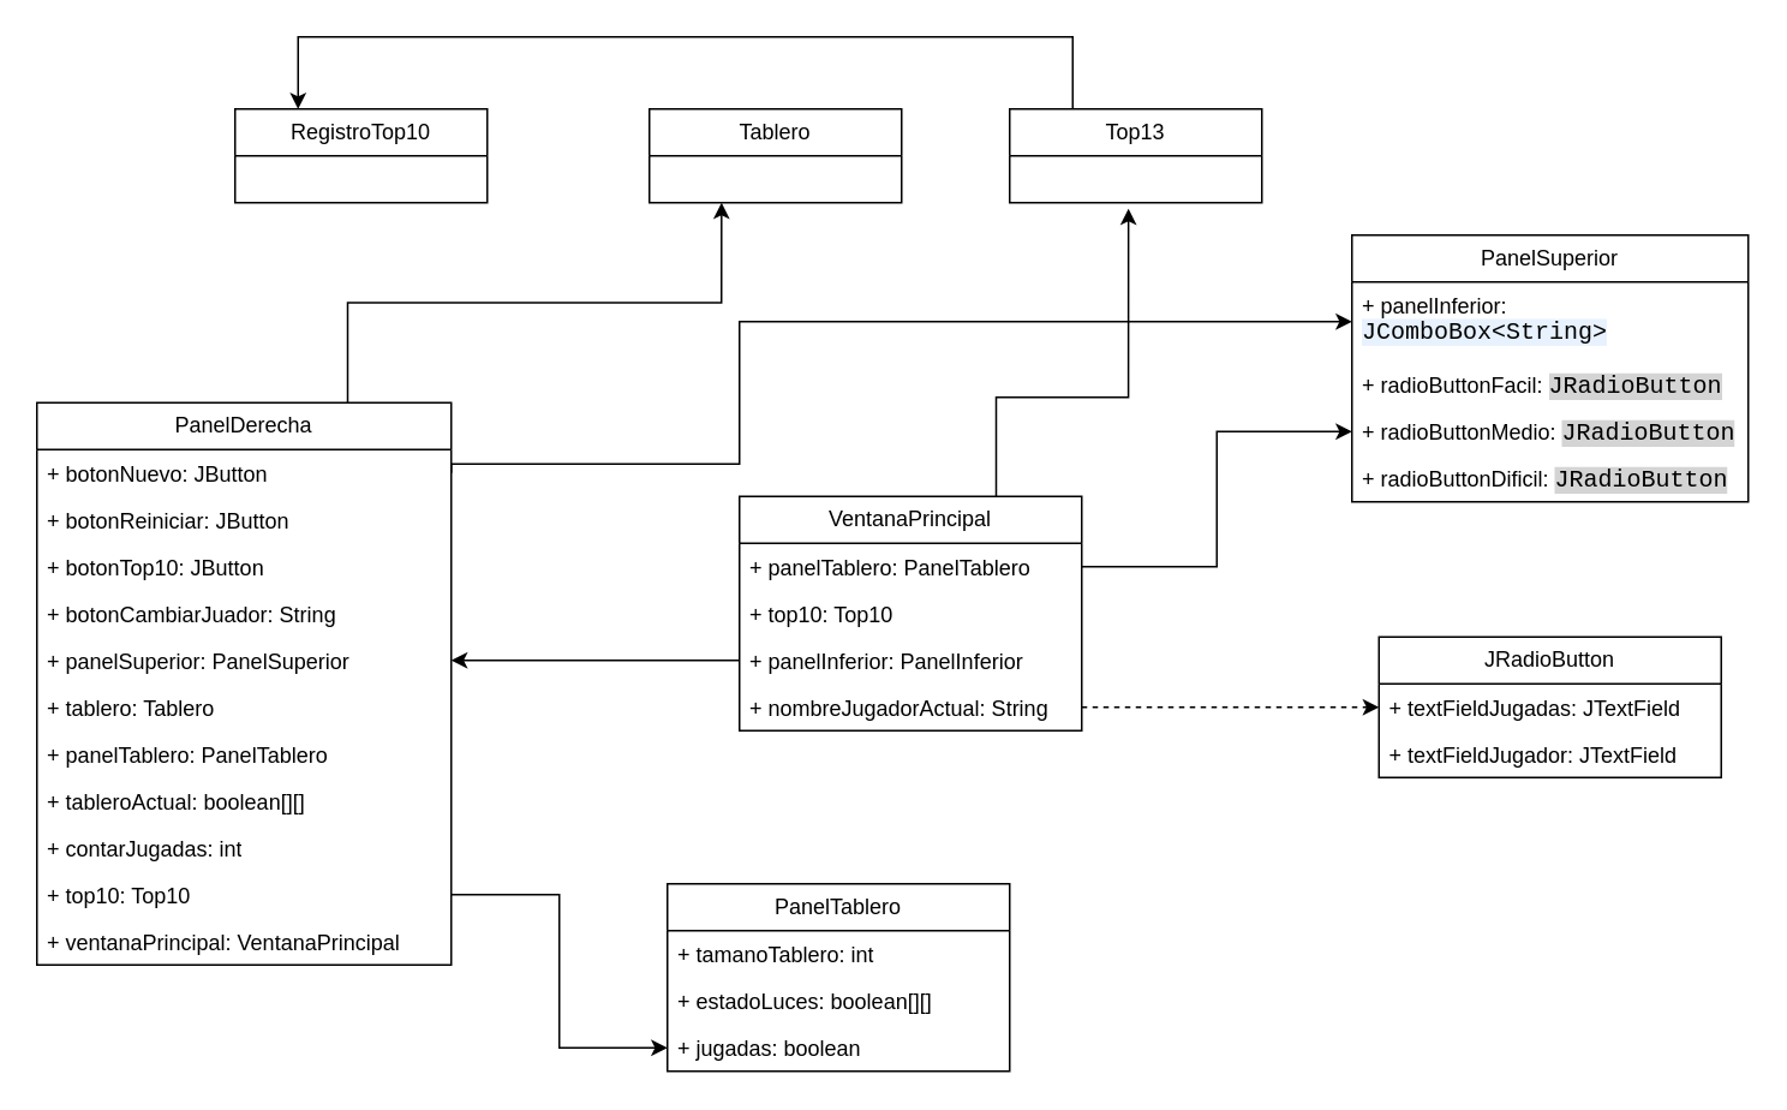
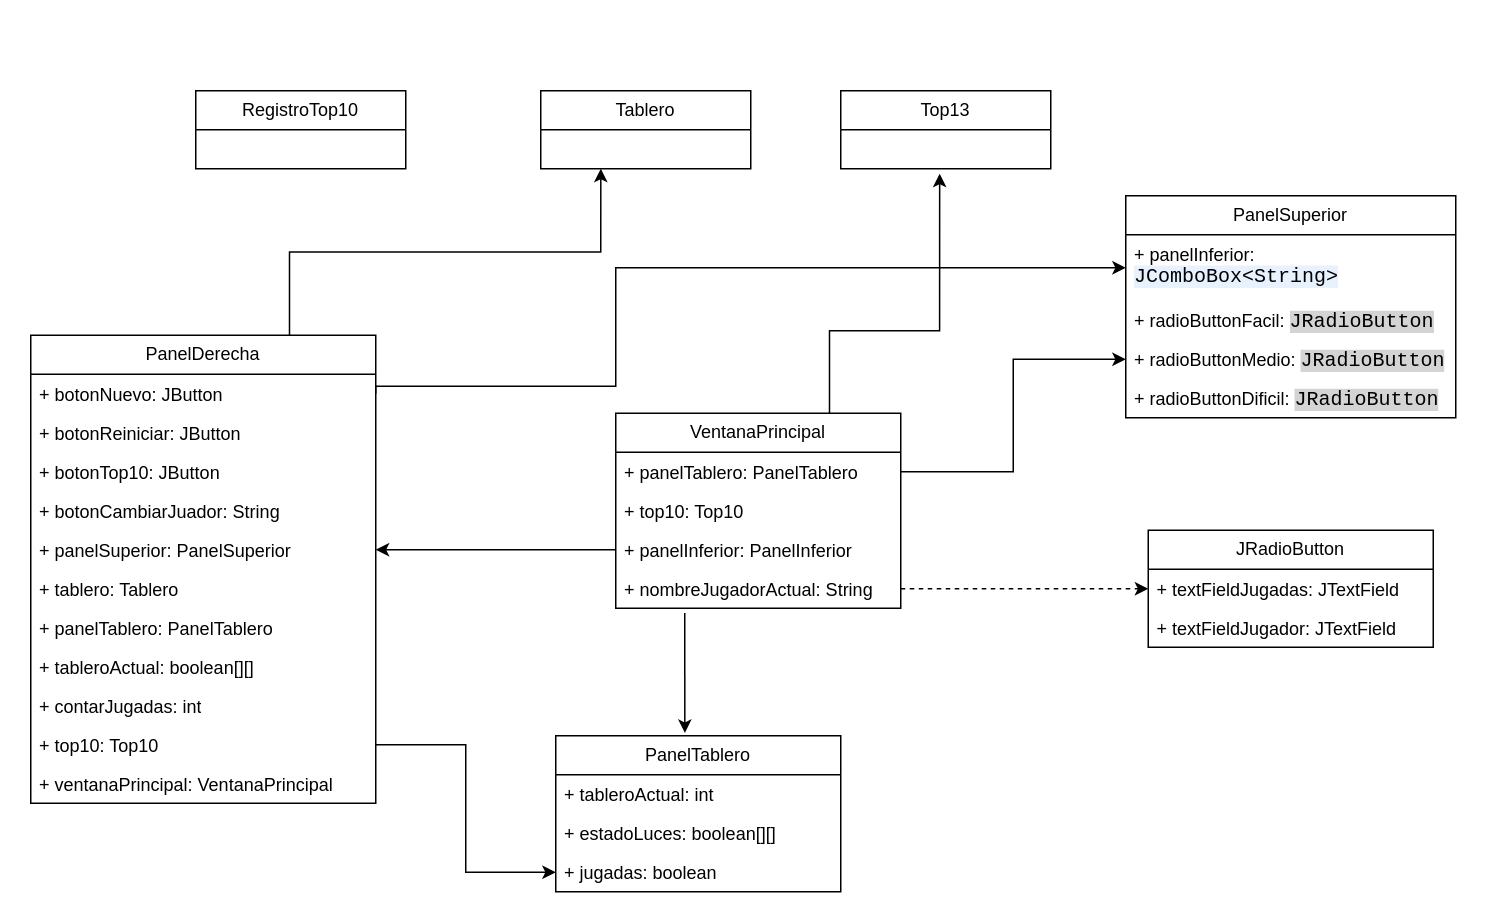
- <mxCell id="4" style="edgeStyle=orthogonalEdgeStyle;rounded=0;orthogonalLoop=1;jettySize=auto;html=1;exitX=0.25;exitY=0;exitDx=0;exitDy=0;entryX=0.25;entryY=0;entryDx=0;entryDy=0;" edge="1" parent="1" source="5" target="2"><mxGeometry relative="1" as="geometry"><Array as="points"><mxPoint x="595" y="20" /><mxPoint x="165" y="20" /></Array></mxGeometry></mxCell>
+ <mxCell id="43" value="" style="endArrow=classic;html=1;rounded=0;exitX=0.242;exitY=1.121;exitDx=0;exitDy=0;exitPerimeter=0;entryX=0.453;entryY=-0.018;entryDx=0;entryDy=0;entryPerimeter=0;" edge="1" parent="1" source="37" target="29"><mxGeometry width="50" height="50" relative="1" as="geometry"><mxPoint x="480" y="470" as="sourcePoint" /><mxPoint x="530" y="420" as="targetPoint" /></mxGeometry></mxCell>
- <mxCell id="30" value="+ tamanoTablero: int" style="text;strokeColor=none;fillColor=none;align=left;verticalAlign=top;spacingLeft=4;spacingRight=4;overflow=hidden;rotatable=0;points=[[0,0.5],[1,0.5]];portConstraint=eastwest;whiteSpace=wrap;html=1;" vertex="1" parent="29"><mxGeometry y="26" width="190" height="26" as="geometry" /></mxCell>
+ <mxCell id="30" value="+ tableroActual: int" style="text;strokeColor=none;fillColor=none;align=left;verticalAlign=top;spacingLeft=4;spacingRight=4;overflow=hidden;rotatable=0;points=[[0,0.5],[1,0.5]];portConstraint=eastwest;whiteSpace=wrap;html=1;" vertex="1" parent="29"><mxGeometry y="26" width="190" height="26" as="geometry" /></mxCell>
